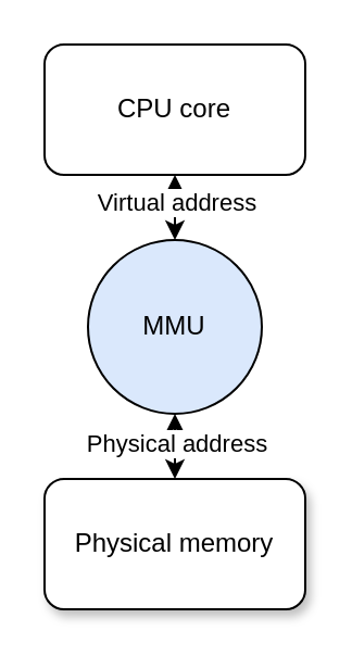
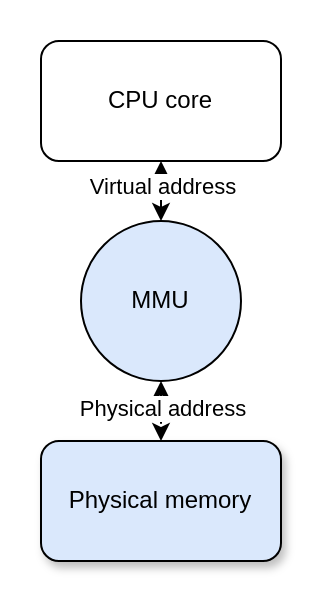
- <mxCell id="2" style="edgeStyle=orthogonalEdgeStyle;rounded=0;orthogonalLoop=1;jettySize=auto;html=1;exitX=0.5;exitY=1;exitDx=0;exitDy=0;entryX=0.5;entryY=0;entryDx=0;entryDy=0;startArrow=classic;startFill=1;" edge="1" parent="1" source="4" target="8"><mxGeometry relative="1" as="geometry" /></mxCell>
+ <mxCell id="2" style="edgeStyle=orthogonalEdgeStyle;rounded=0;orthogonalLoop=1;jettySize=auto;html=1;exitX=0.5;exitY=1;exitDx=0;exitDy=0;entryX=0.5;entryY=0;entryDx=0;entryDy=0;startArrow=classic;startFill=1;dashed=1;" edge="1" parent="1" source="4" target="8"><mxGeometry relative="1" as="geometry" /></mxCell>
- <mxCell id="8" value="Physical memory" style="rounded=1;whiteSpace=wrap;html=1;shadow=1;" vertex="1" parent="1"><mxGeometry x="20" y="220" width="120" height="60" as="geometry" /></mxCell>
+ <mxCell id="8" value="Physical memory" style="rounded=1;whiteSpace=wrap;html=1;shadow=1;fillColor=#dae8fc;" vertex="1" parent="1"><mxGeometry x="20" y="220" width="120" height="60" as="geometry" /></mxCell>
